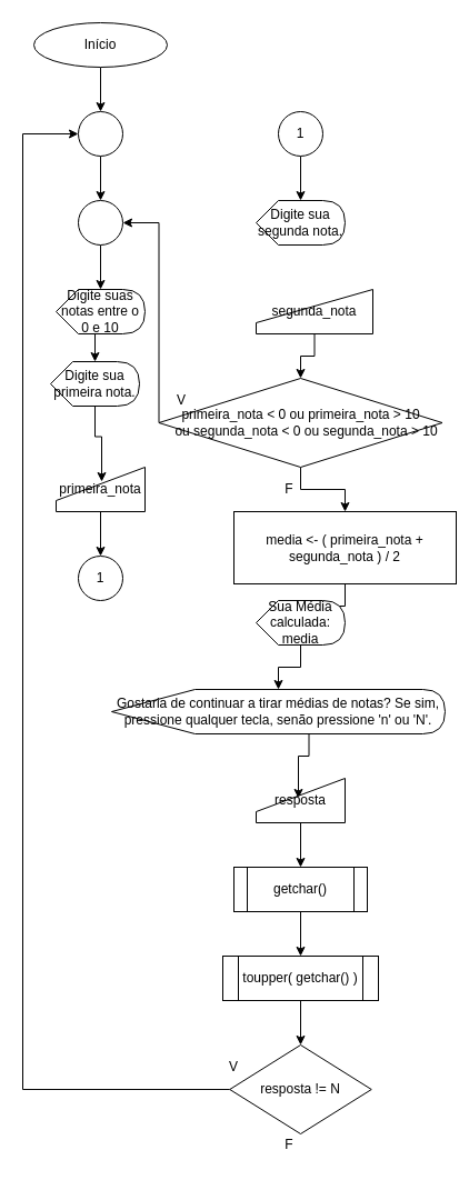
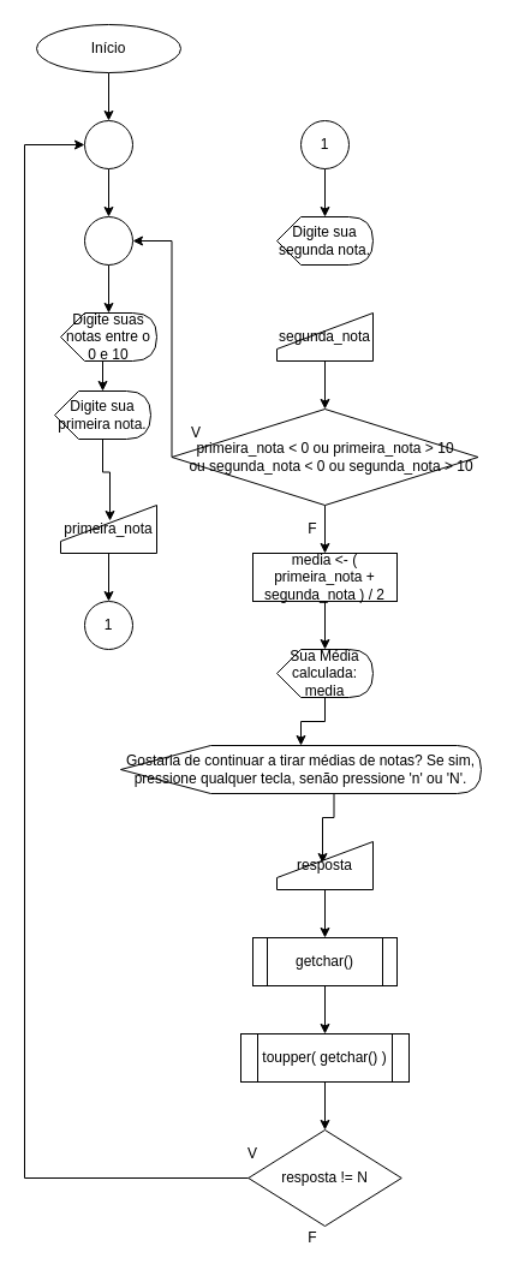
- <mxCell id="14" value="segunda_nota" style="shape=manualInput;whiteSpace=wrap;html=1;" parent="1" vertex="1"><mxGeometry x="230" y="260" width="105" height="40" as="geometry" /></mxCell>
+ <mxCell id="14" value="segunda_nota" style="shape=manualInput;whiteSpace=wrap;html=1;" parent="1" vertex="1"><mxGeometry x="230" y="260" width="80" height="40" as="geometry" /></mxCell>
- <mxCell id="22" value="media &amp;lt;- ( primeira_nota + segunda_nota ) / 2" style="rounded=0;whiteSpace=wrap;html=1;" parent="1" vertex="1"><mxGeometry x="210" y="460" width="200" height="65" as="geometry" /></mxCell>
+ <mxCell id="22" value="media &amp;lt;- ( primeira_nota + segunda_nota ) / 2" style="rounded=0;whiteSpace=wrap;html=1;" parent="1" vertex="1"><mxGeometry x="210" y="460" width="120" height="40" as="geometry" /></mxCell>
